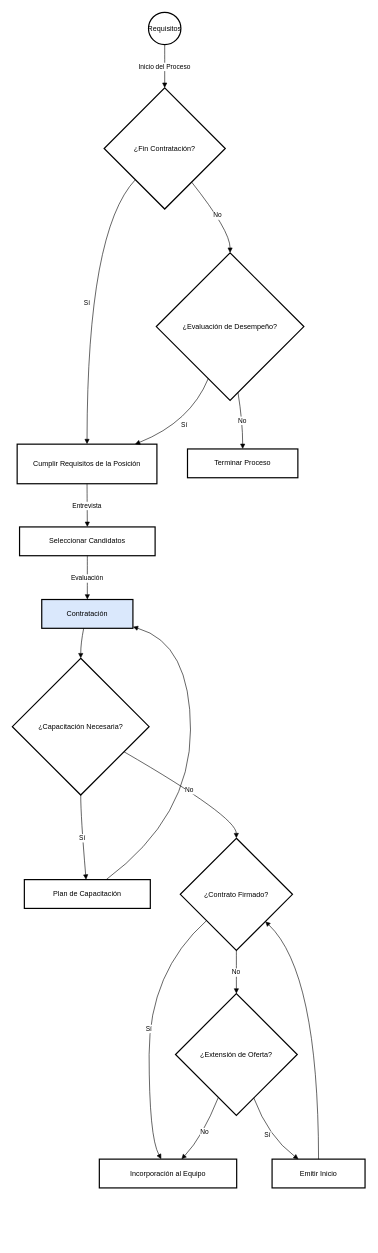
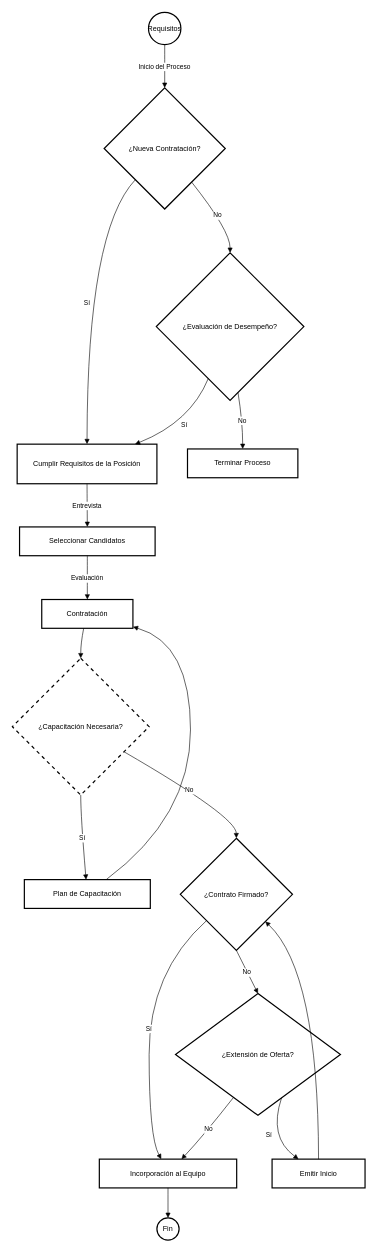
- <mxCell id="3" value="¿Fin Contratación?" style="rhombus;strokeWidth=2;whiteSpace=wrap;" vertex="1" parent="1"><mxGeometry x="173" y="146" width="202" height="202" as="geometry" /></mxCell>
+ <mxCell id="3" value="¿Nueva Contratación?" style="rhombus;strokeWidth=2;whiteSpace=wrap;" vertex="1" parent="1"><mxGeometry x="173" y="146" width="202" height="202" as="geometry" /></mxCell>
- <mxCell id="8" value="Contratación" style="whiteSpace=wrap;strokeWidth=2;fillColor=#dae8fc;" vertex="1" parent="1"><mxGeometry x="69" y="999" width="152" height="48" as="geometry" /></mxCell>
+ <mxCell id="8" value="Contratación" style="whiteSpace=wrap;strokeWidth=2;" vertex="1" parent="1"><mxGeometry x="69" y="999" width="152" height="48" as="geometry" /></mxCell>
- <mxCell id="9" value="¿Capacitación Necesaria?" style="rhombus;strokeWidth=2;whiteSpace=wrap;" vertex="1" parent="1"><mxGeometry x="20" y="1097" width="228" height="228" as="geometry" /></mxCell>
+ <mxCell id="9" value="¿Capacitación Necesaria?" style="rhombus;strokeWidth=2;whiteSpace=wrap;dashed=1;" vertex="1" parent="1"><mxGeometry x="20" y="1097" width="228" height="228" as="geometry" /></mxCell>
- <mxCell id="13" value="¿Extensión de Oferta?" style="rhombus;strokeWidth=2;whiteSpace=wrap;" vertex="1" parent="1"><mxGeometry x="292" y="1656" width="203" height="203" as="geometry" /></mxCell>
+ <mxCell id="13" value="¿Extensión de Oferta?" style="rhombus;strokeWidth=2;whiteSpace=wrap;" vertex="1" parent="1"><mxGeometry x="292" y="1656" width="275" height="203" as="geometry" /></mxCell>
+ <mxCell id="32" value="" style="curved=1;startArrow=none;endArrow=block;exitX=0.5;exitY=1;entryX=0.51;entryY=0;" edge="1" parent="1" source="12" target="15"><mxGeometry relative="1" as="geometry"><Array as="points" /></mxGeometry></mxCell>
+ <mxCell id="15" value="Fin" style="ellipse;aspect=fixed;strokeWidth=2;whiteSpace=wrap;" vertex="1" parent="1"><mxGeometry x="261" y="2030" width="37" height="37" as="geometry" /></mxCell>
